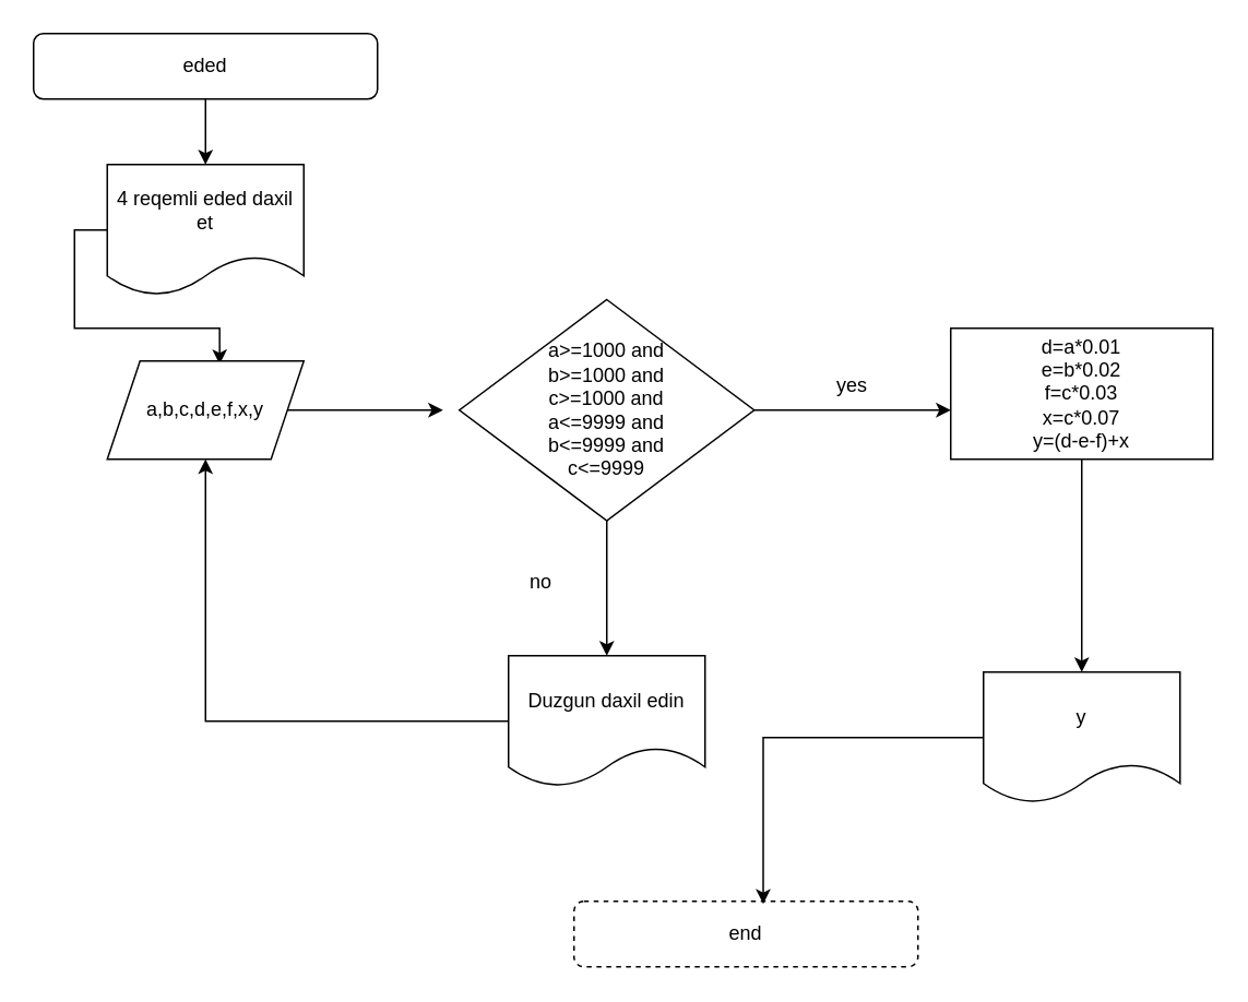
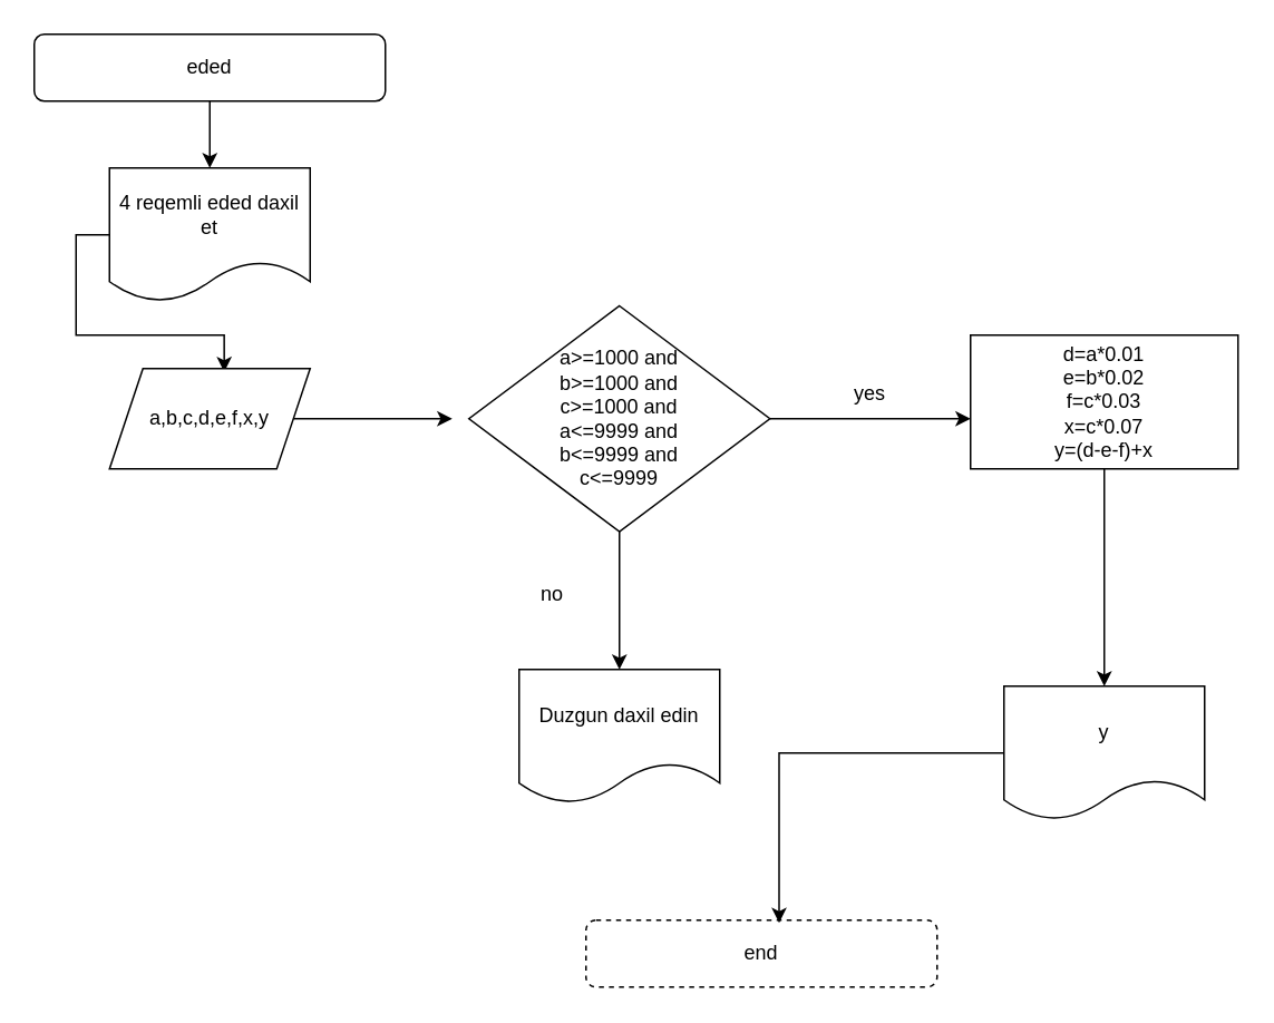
- <mxCell id="13" style="edgeStyle=orthogonalEdgeStyle;rounded=0;orthogonalLoop=1;jettySize=auto;html=1;exitX=0;exitY=0.5;exitDx=0;exitDy=0;entryX=0.5;entryY=1;entryDx=0;entryDy=0;" edge="1" parent="1" source="14" target="8"><mxGeometry relative="1" as="geometry" /></mxCell>
